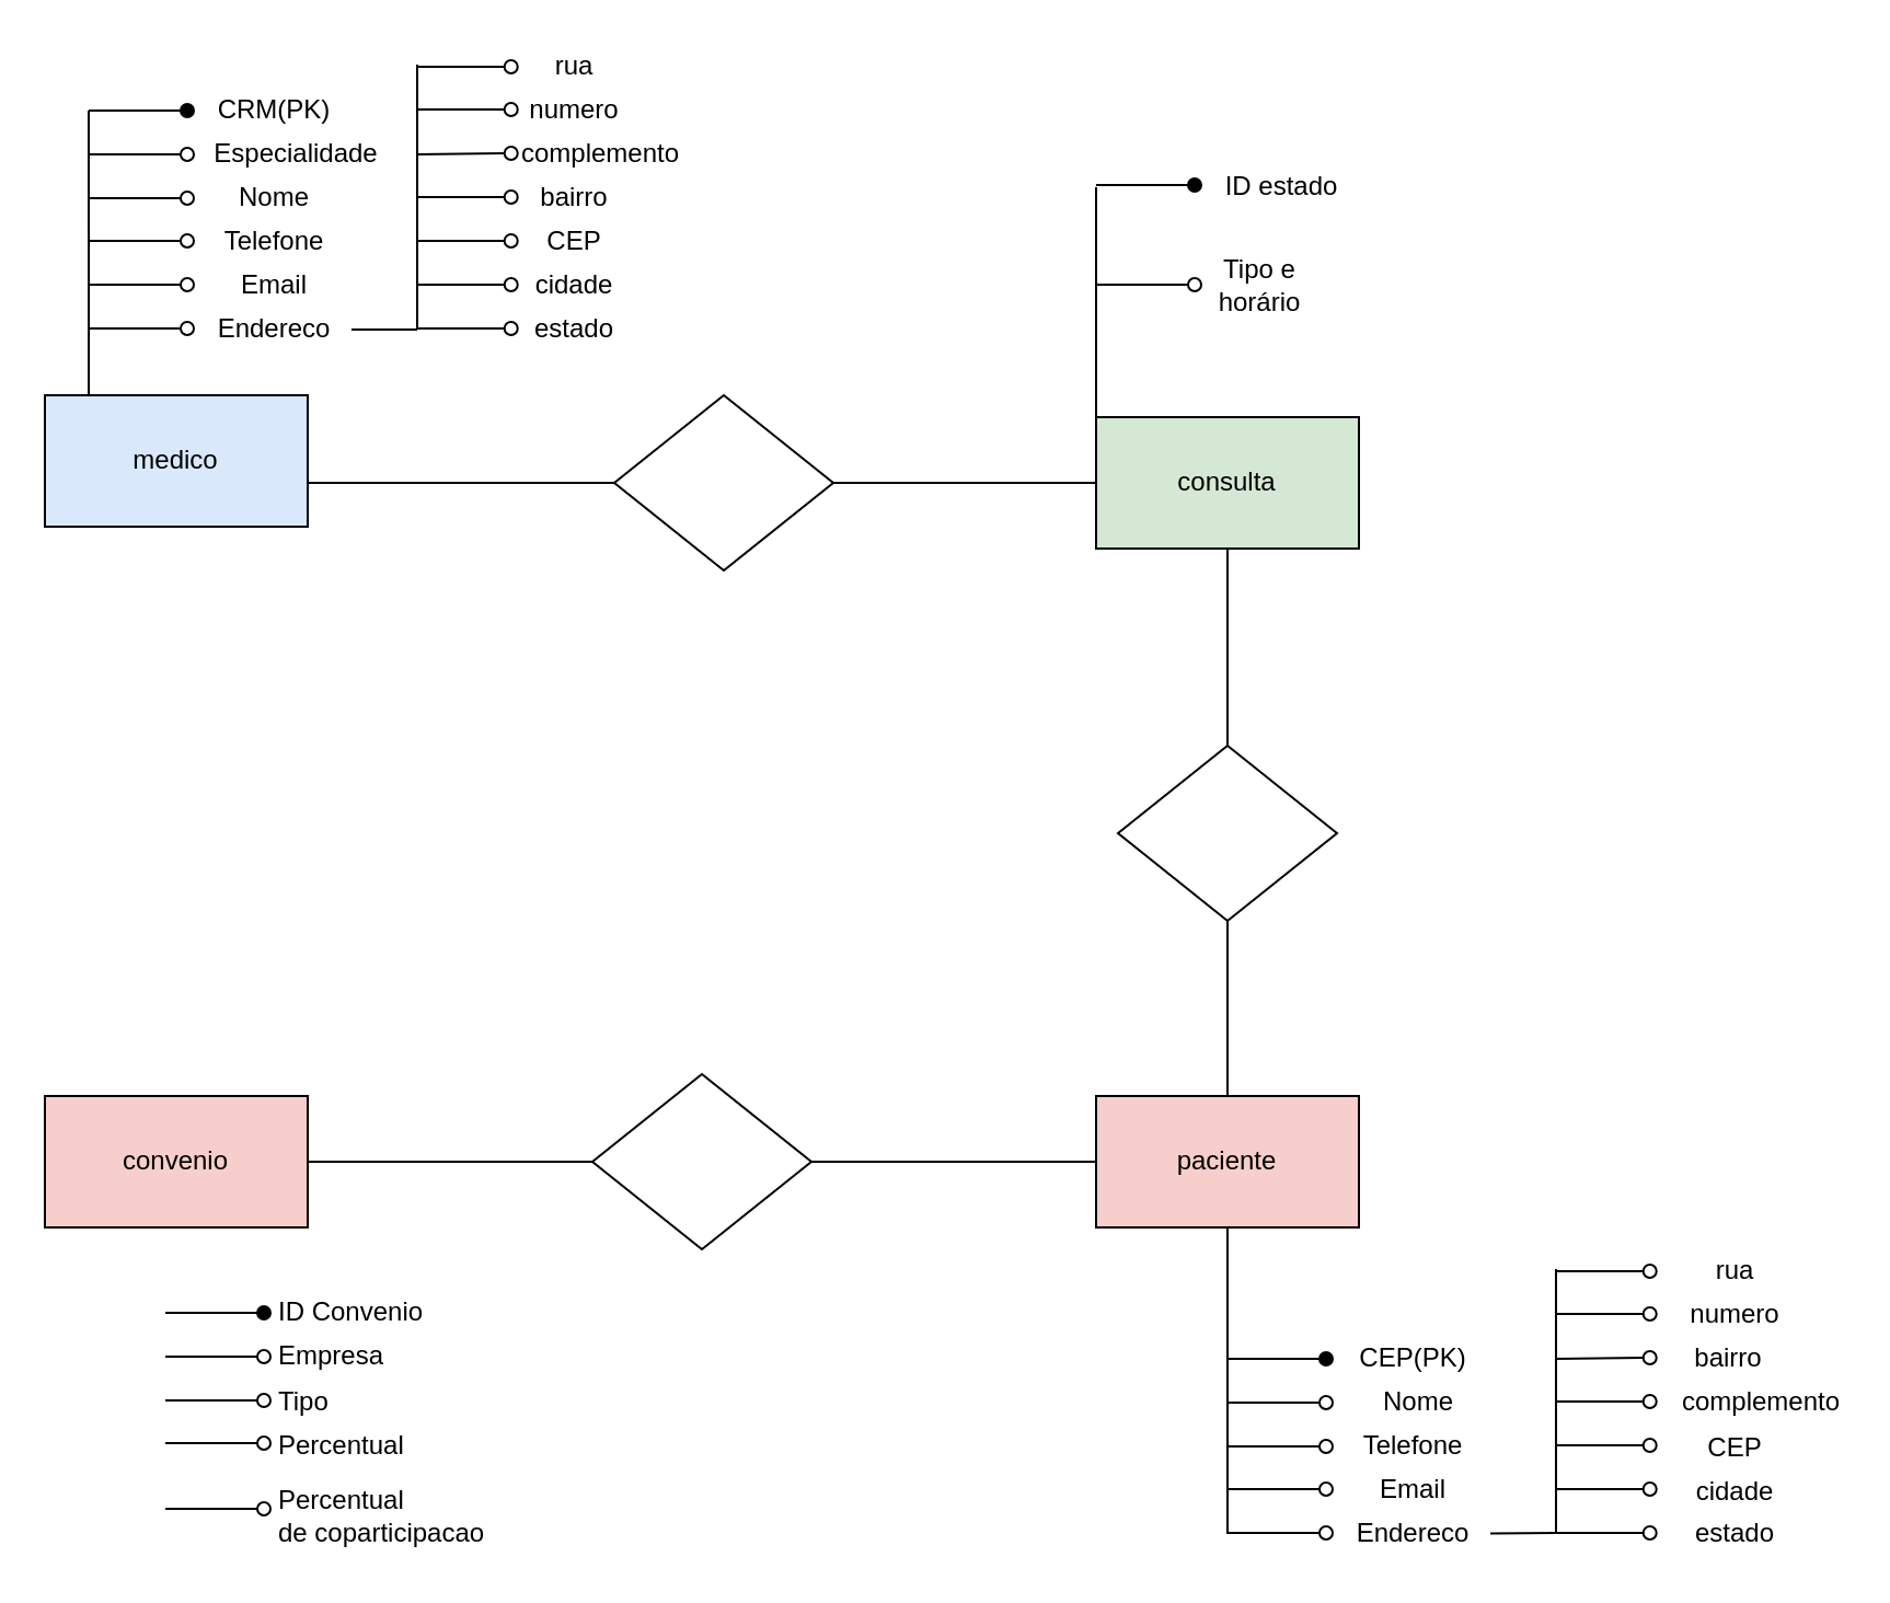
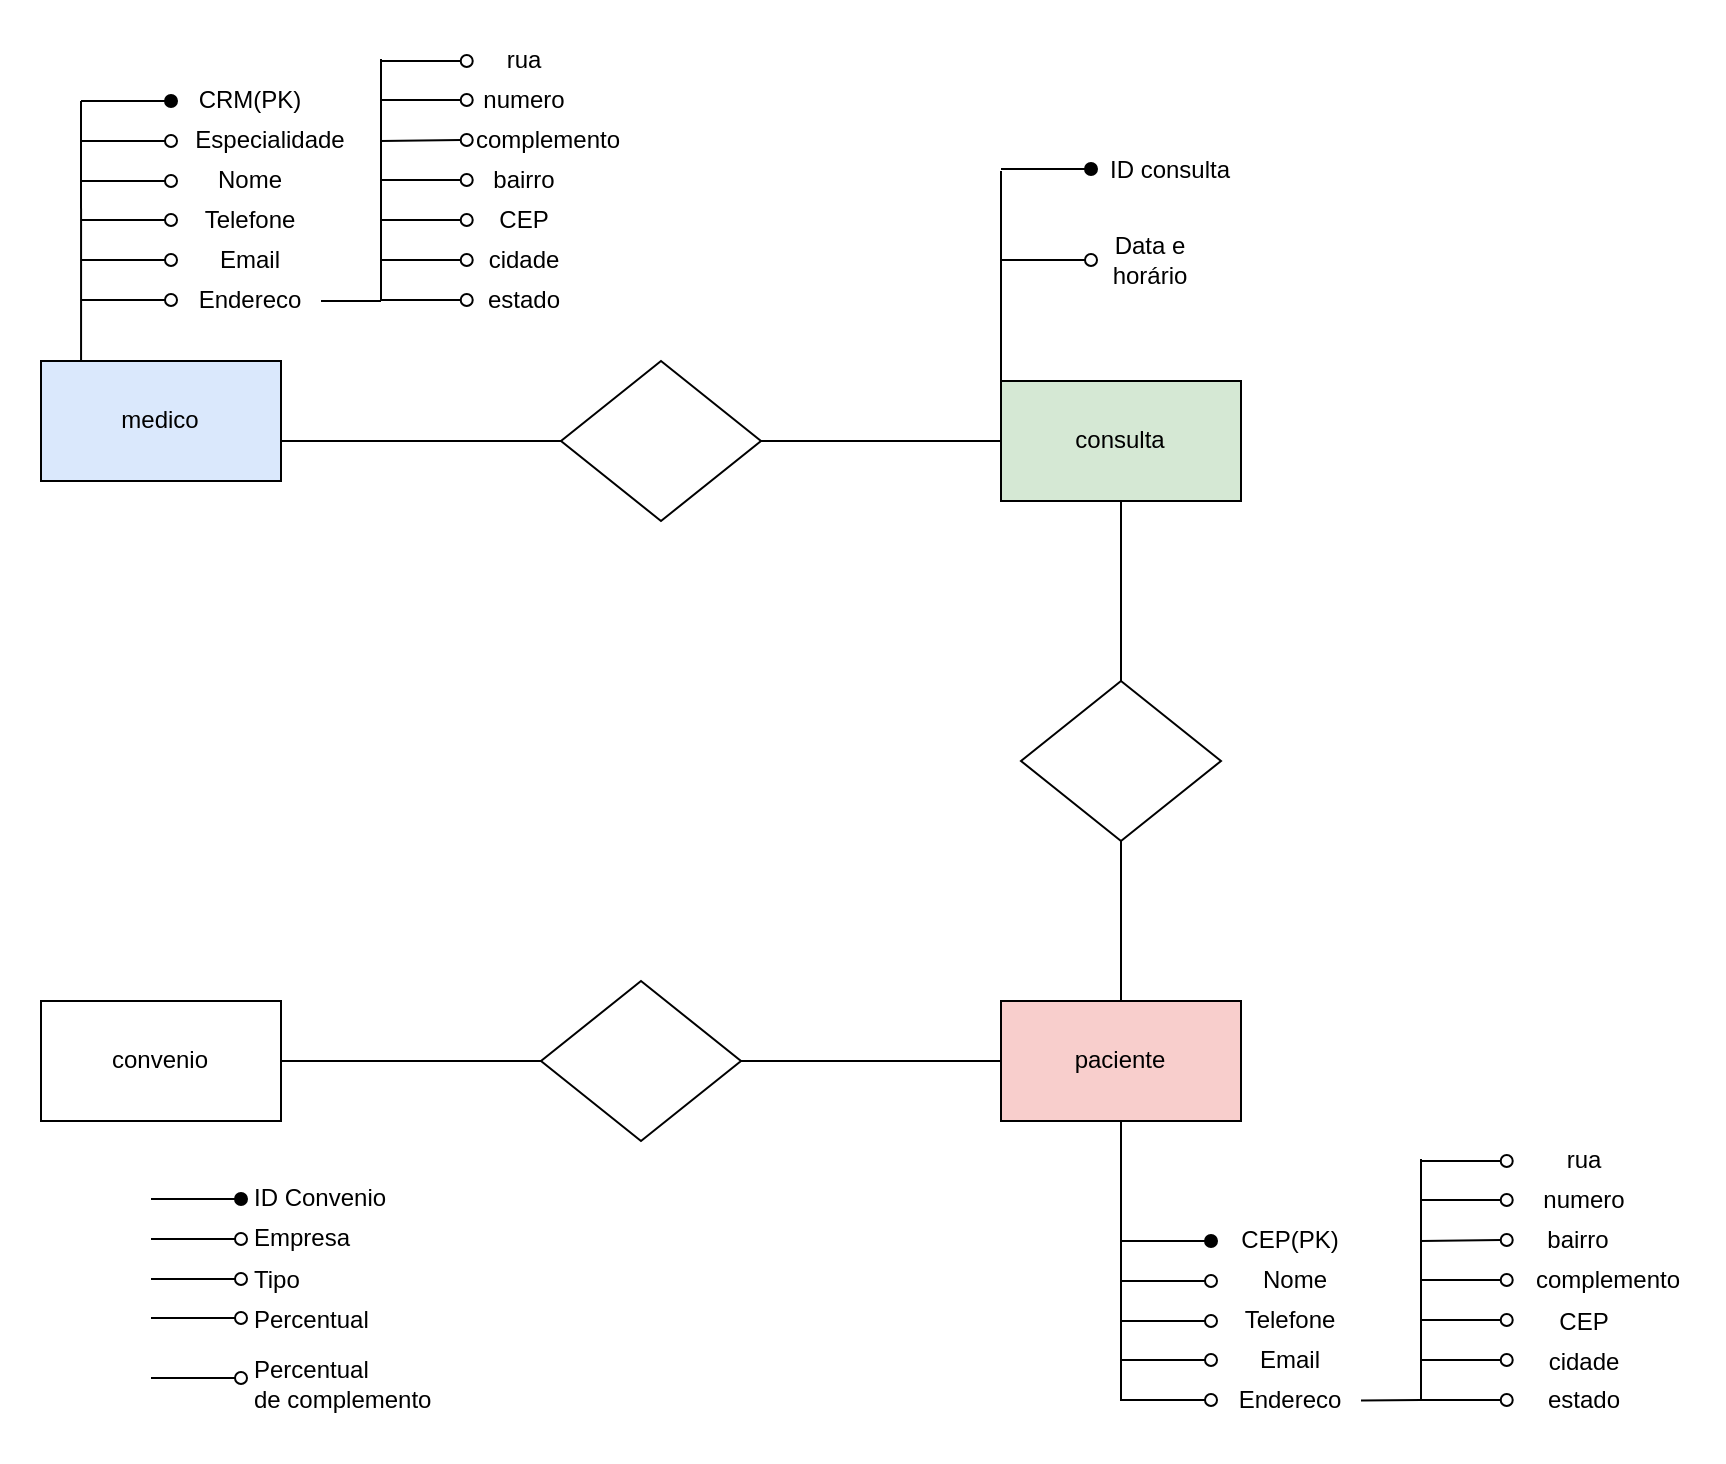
- <mxCell id="46" value="ID estado" style="text;html=1;align=center;verticalAlign=middle;whiteSpace=wrap;rounded=0;" parent="1" vertex="1"><mxGeometry x="550" y="74.5" width="70" height="20" as="geometry" /></mxCell>
+ <mxCell id="46" value="ID consulta" style="text;html=1;align=center;verticalAlign=middle;whiteSpace=wrap;rounded=0;" parent="1" vertex="1"><mxGeometry x="550" y="74.5" width="70" height="20" as="geometry" /></mxCell>
- <mxCell id="48" value="Tipo e horário" style="text;html=1;align=center;verticalAlign=middle;whiteSpace=wrap;rounded=0;" parent="1" vertex="1"><mxGeometry x="540" y="120" width="70" height="20" as="geometry" /></mxCell>
+ <mxCell id="48" value="Data e horário" style="text;html=1;align=center;verticalAlign=middle;whiteSpace=wrap;rounded=0;" parent="1" vertex="1"><mxGeometry x="540" y="120" width="70" height="20" as="geometry" /></mxCell>
- <mxCell id="5" value="convenio" style="rounded=0;whiteSpace=wrap;html=1;fillColor=#f8cecc;" parent="1" vertex="1"><mxGeometry x="20" y="500" width="120" height="60" as="geometry" /></mxCell>
+ <mxCell id="5" value="convenio" style="rounded=0;whiteSpace=wrap;html=1;" parent="1" vertex="1"><mxGeometry x="20" y="500" width="120" height="60" as="geometry" /></mxCell>
- <mxCell id="86" value="Percentual&lt;div&gt;de coparticipacao&lt;/div&gt;" style="text;html=1;align=left;verticalAlign=middle;whiteSpace=wrap;rounded=0;" vertex="1" parent="1"><mxGeometry x="125" y="679" width="105" height="26" as="geometry" /></mxCell>
+ <mxCell id="86" value="Percentual&lt;div&gt;de complemento&lt;/div&gt;" style="text;html=1;align=left;verticalAlign=middle;whiteSpace=wrap;rounded=0;" vertex="1" parent="1"><mxGeometry x="125" y="679" width="105" height="26" as="geometry" /></mxCell>
